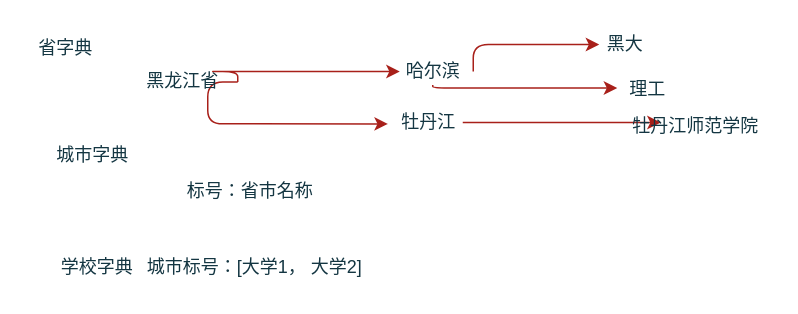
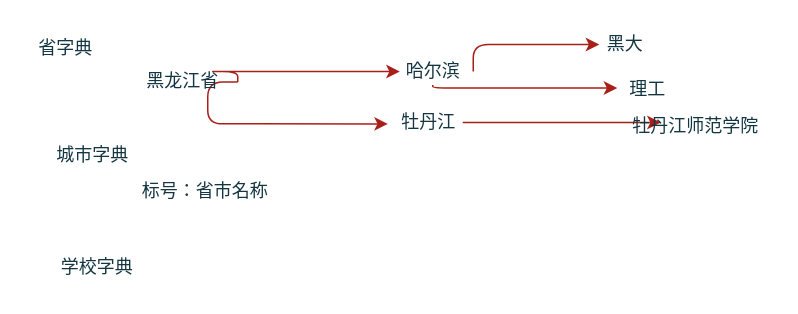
- <mxCell id="14" value="标号：省市名称" style="text;html=1;align=center;verticalAlign=middle;resizable=0;points=[];autosize=1;strokeColor=none;fontColor=#143642;" vertex="1" parent="1"><mxGeometry x="119" y="118" width="94" height="18" as="geometry" /></mxCell>
+ <mxCell id="14" value="标号：省市名称" style="text;html=1;align=center;verticalAlign=middle;resizable=0;points=[];autosize=1;strokeColor=none;fontColor=#143642;" vertex="1" parent="1"><mxGeometry x="89" y="118" width="94" height="18" as="geometry" /></mxCell>
- <mxCell id="17" value="城市标号：[大学1， 大学2]" style="text;html=1;align=center;verticalAlign=middle;resizable=0;points=[];autosize=1;strokeColor=none;fontColor=#143642;" vertex="1" parent="1"><mxGeometry x="92" y="169" width="153" height="18" as="geometry" /></mxCell>
